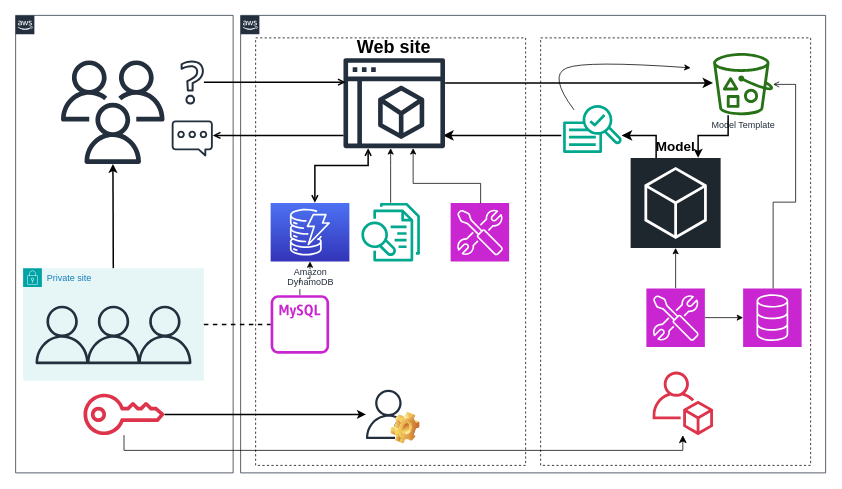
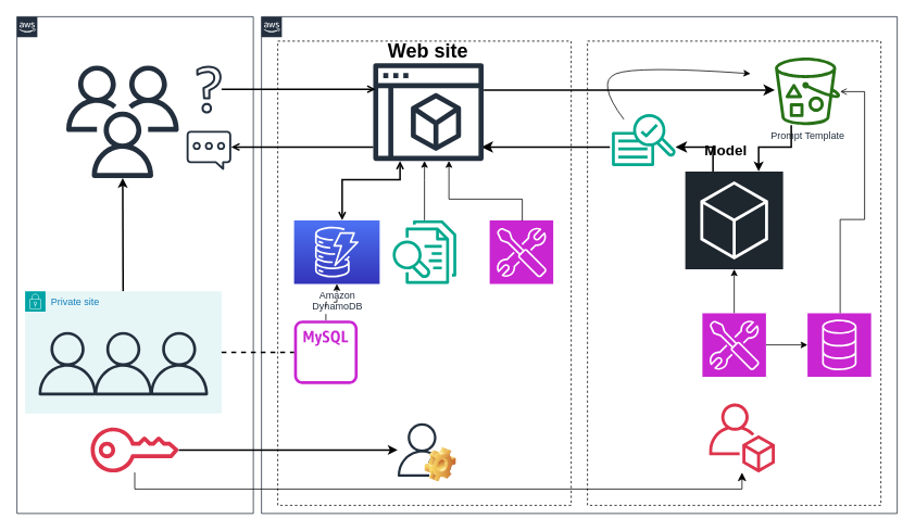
- <mxCell id="21" value="Model Template" style="outlineConnect=0;fontColor=#232F3E;gradientColor=none;fillColor=#277116;strokeColor=none;dashed=0;verticalLabelPosition=bottom;verticalAlign=top;align=center;html=1;fontSize=12;fontStyle=0;aspect=fixed;pointerEvents=1;shape=mxgraph.aws4.bucket_with_objects;labelBackgroundColor=#ffffff;" vertex="1" parent="14"><mxGeometry x="230" y="20.0" width="80" height="83.2" as="geometry" /></mxCell>
+ <mxCell id="21" value="Prompt Template" style="outlineConnect=0;fontColor=#232F3E;gradientColor=none;fillColor=#277116;strokeColor=none;dashed=0;verticalLabelPosition=bottom;verticalAlign=top;align=center;html=1;fontSize=12;fontStyle=0;aspect=fixed;pointerEvents=1;shape=mxgraph.aws4.bucket_with_objects;labelBackgroundColor=#ffffff;" vertex="1" parent="14"><mxGeometry x="230" y="20.0" width="80" height="83.2" as="geometry" /></mxCell>
- <mxCell id="26" value="&lt;h2&gt;Model&lt;/h2&gt;" style="text;html=1;align=center;verticalAlign=middle;whiteSpace=wrap;rounded=0;" vertex="1" parent="14"><mxGeometry x="150" y="130" width="60" height="30" as="geometry" /></mxCell>
+ <mxCell id="26" value="&lt;h2&gt;Model&lt;/h2&gt;" style="text;html=1;align=center;verticalAlign=middle;whiteSpace=wrap;rounded=0;" vertex="1" parent="14"><mxGeometry x="140" y="120" width="60" height="30" as="geometry" /></mxCell>
